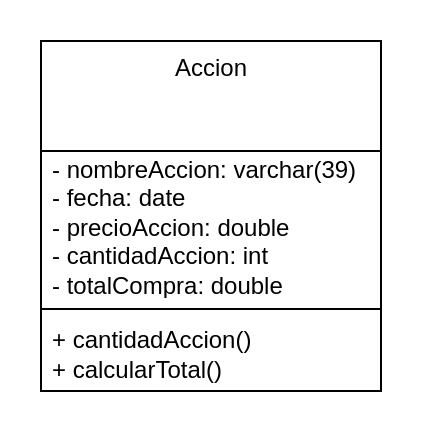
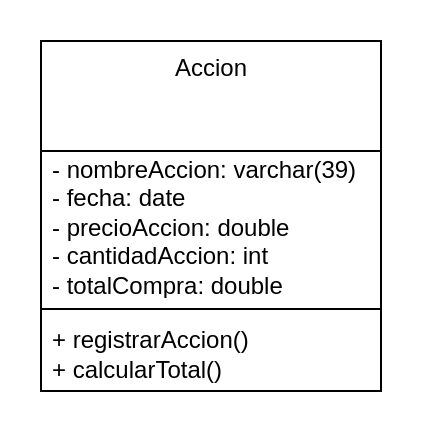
- <mxCell id="5" value="+ cantidadAccion()&lt;br&gt;+ calcularTotal()" style="text;html=1;strokeColor=none;fillColor=none;align=left;verticalAlign=middle;spacingLeft=4;spacingRight=4;overflow=hidden;rotatable=0;points=[[0,0.5],[1,0.5]];portConstraint=eastwest;" vertex="1" parent="2"><mxGeometry y="138" width="170" height="37" as="geometry" /></mxCell>
+ <mxCell id="5" value="+ registrarAccion()&lt;br&gt;+ calcularTotal()" style="text;html=1;strokeColor=none;fillColor=none;align=left;verticalAlign=middle;spacingLeft=4;spacingRight=4;overflow=hidden;rotatable=0;points=[[0,0.5],[1,0.5]];portConstraint=eastwest;" vertex="1" parent="2"><mxGeometry y="138" width="170" height="37" as="geometry" /></mxCell>
